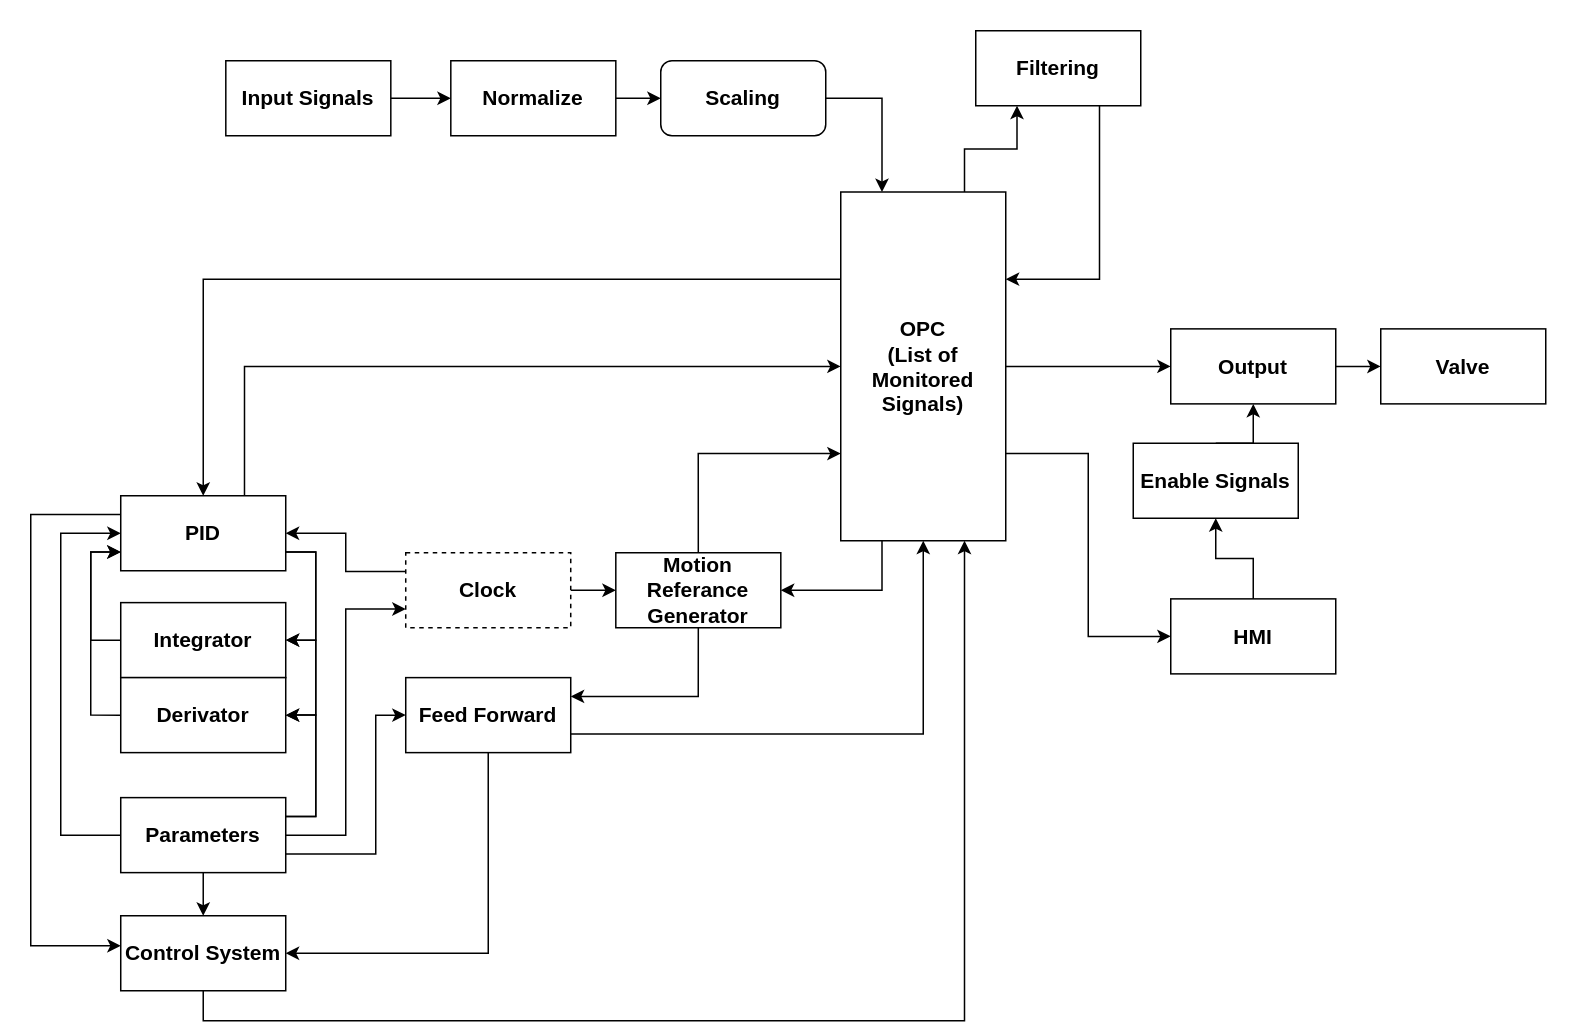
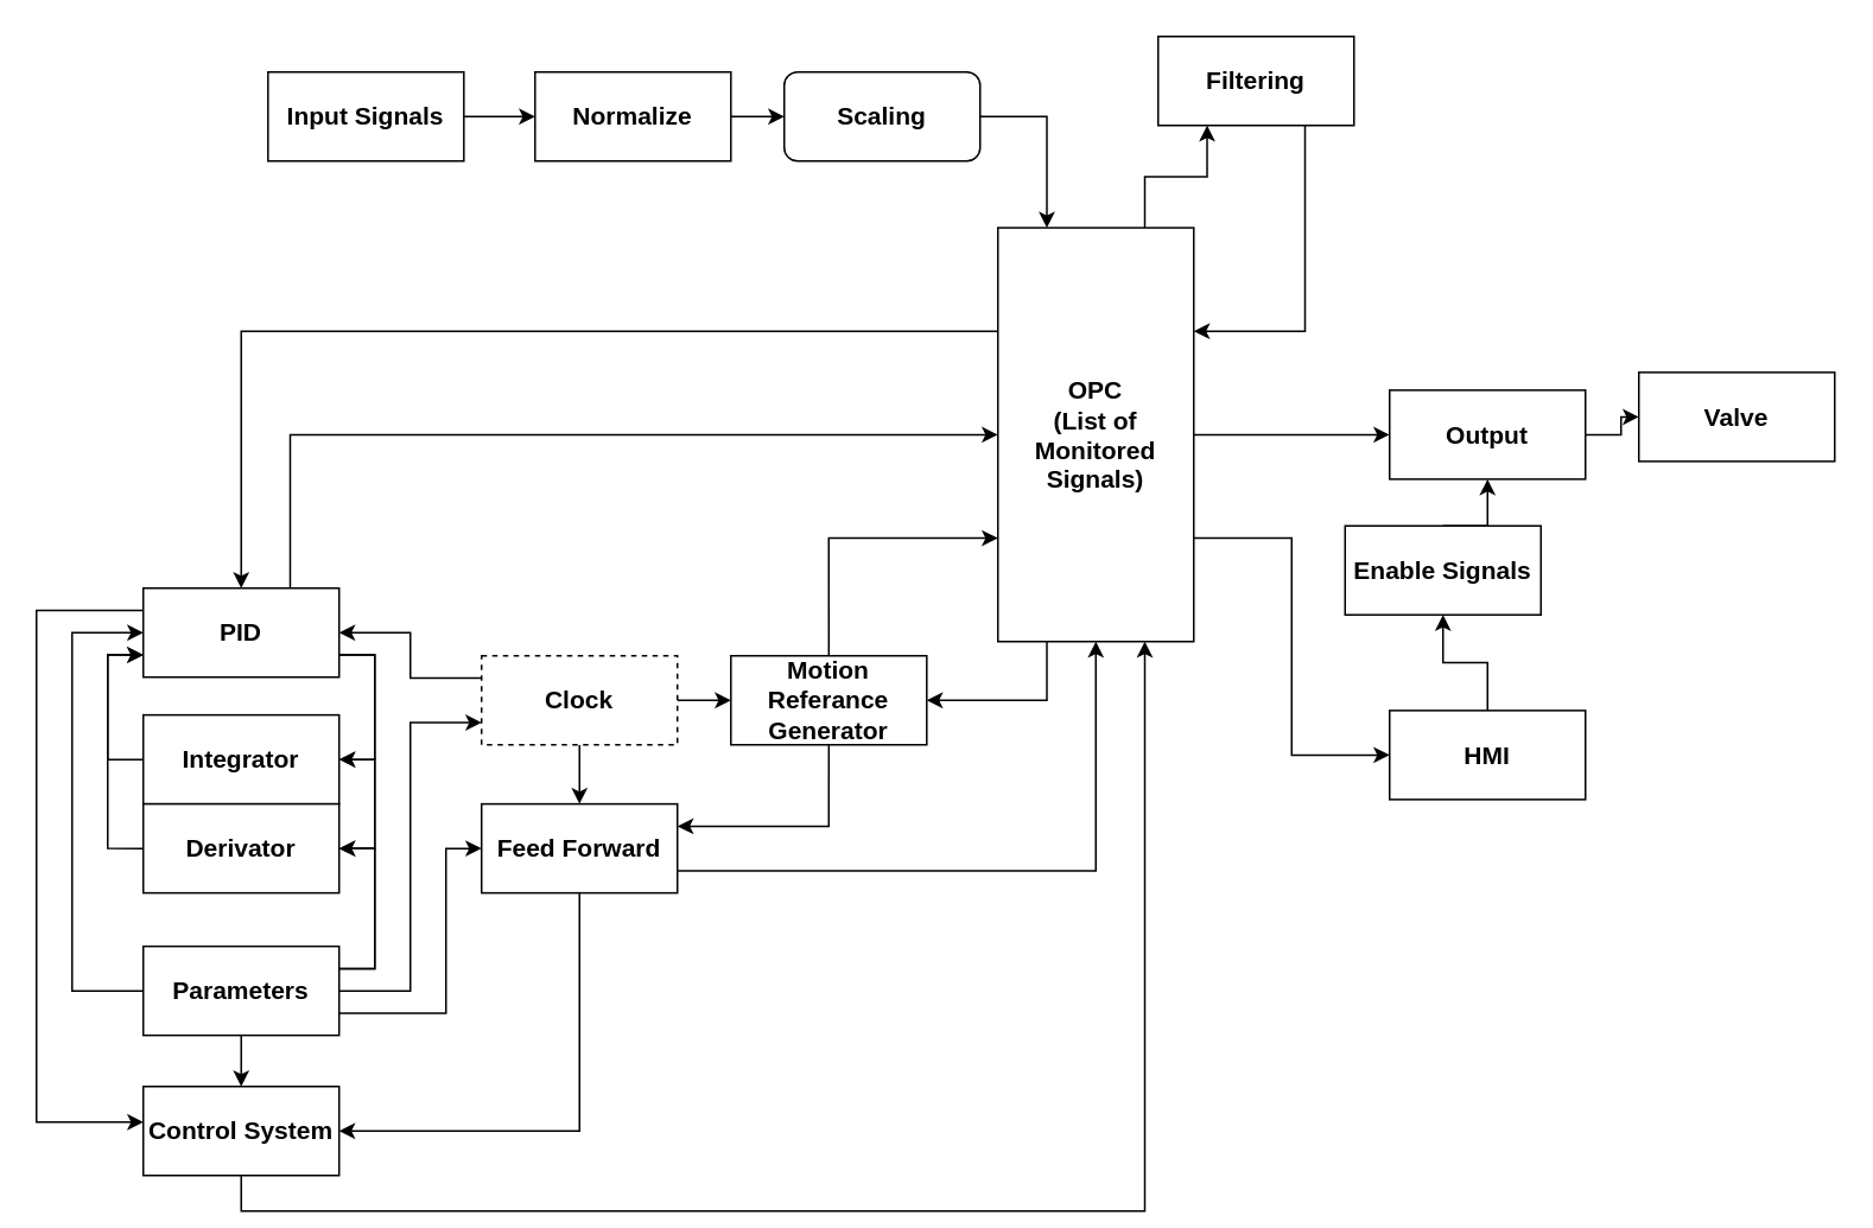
- <mxCell id="22" value="Valve" style="html=1;whiteSpace=wrap;fontStyle=1;fontSize=14;" parent="1" vertex="1"><mxGeometry x="920" y="218.75" width="110" height="50" as="geometry" /></mxCell>
+ <mxCell id="22" value="Valve" style="html=1;whiteSpace=wrap;fontStyle=1;fontSize=14;" parent="1" vertex="1"><mxGeometry x="920" y="208.75" width="110" height="50" as="geometry" /></mxCell>
+ <mxCell id="33" style="edgeStyle=orthogonalEdgeStyle;rounded=0;orthogonalLoop=1;jettySize=auto;html=1;exitX=0.5;exitY=1;exitDx=0;exitDy=0;entryX=0.5;entryY=0;entryDx=0;entryDy=0;fontStyle=1;fontSize=14;" parent="1" source="35" target="26" edge="1"><mxGeometry relative="1" as="geometry" /></mxCell>
